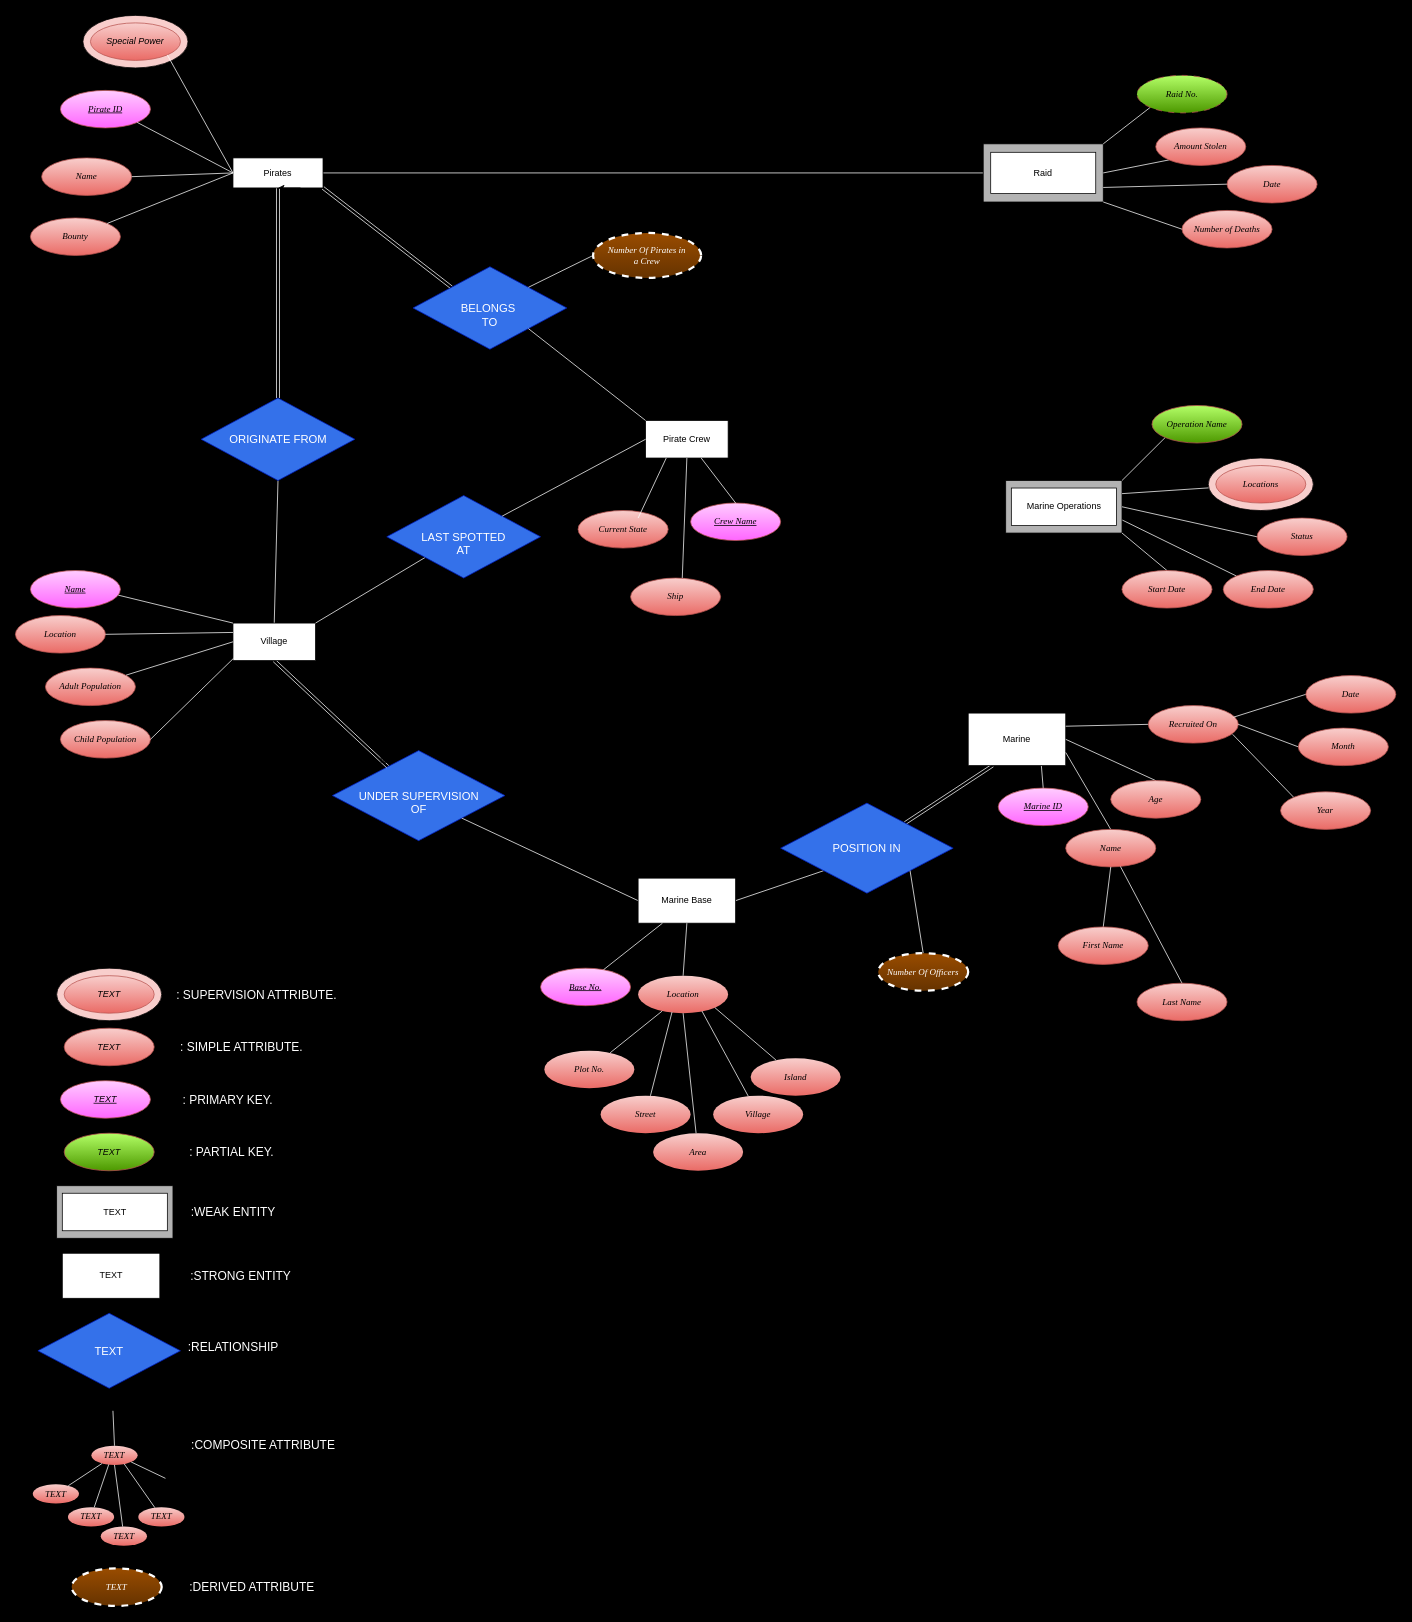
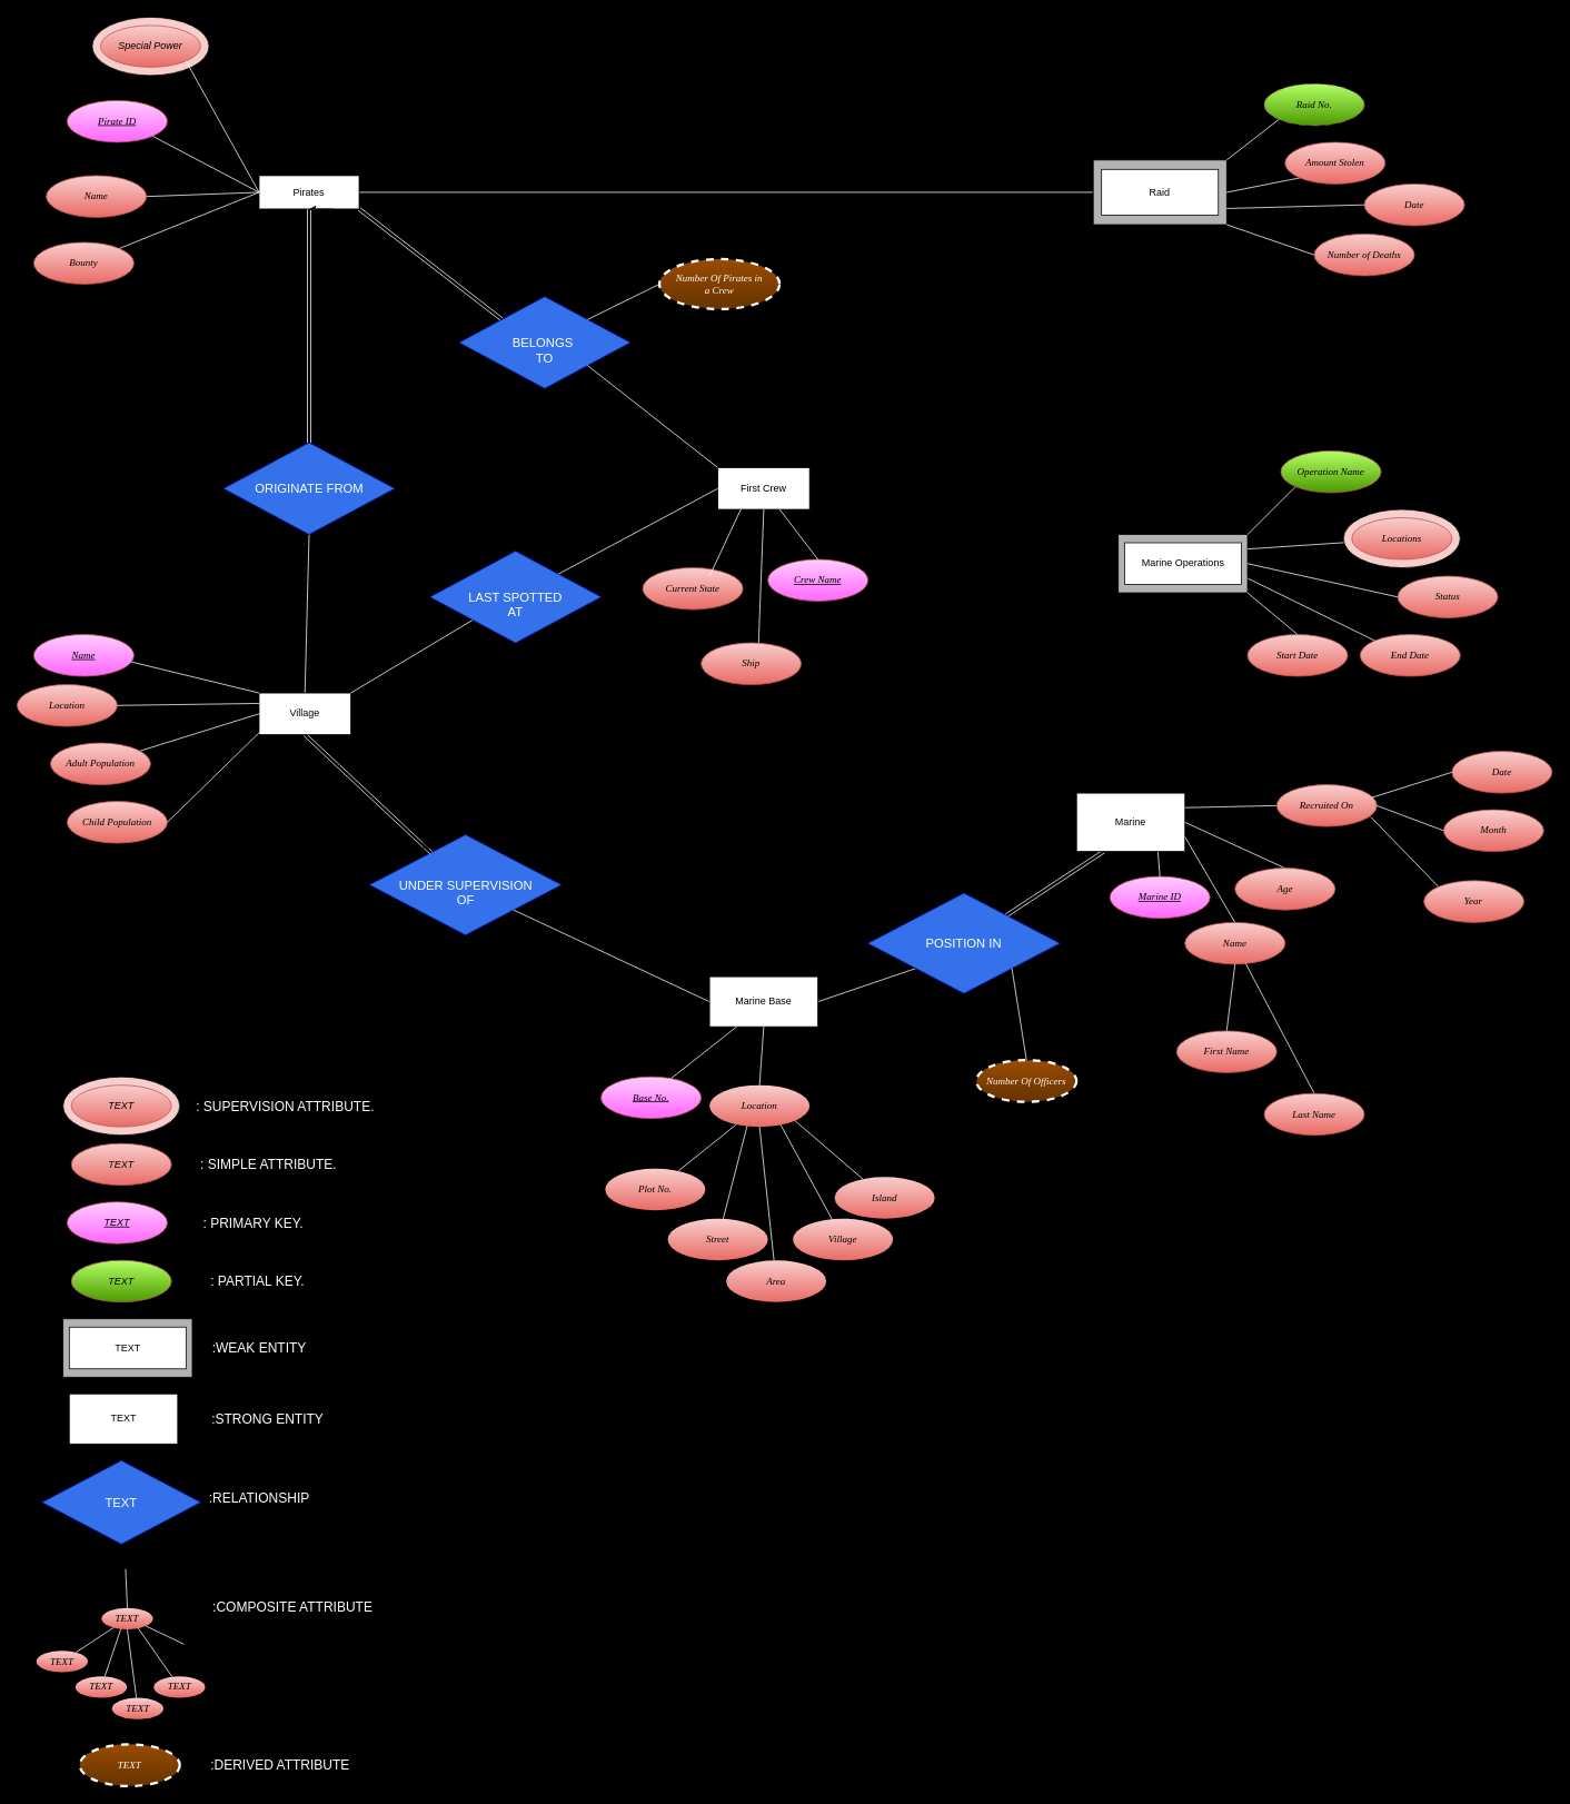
- <mxCell id="41" value="Pirate Crew" style="rounded=0;whiteSpace=wrap;html=1;" vertex="1" parent="37"><mxGeometry x="90" width="110" height="50" as="geometry" /></mxCell>
+ <mxCell id="41" value="First Crew" style="rounded=0;whiteSpace=wrap;html=1;" vertex="1" parent="37"><mxGeometry x="90" width="110" height="50" as="geometry" /></mxCell>
